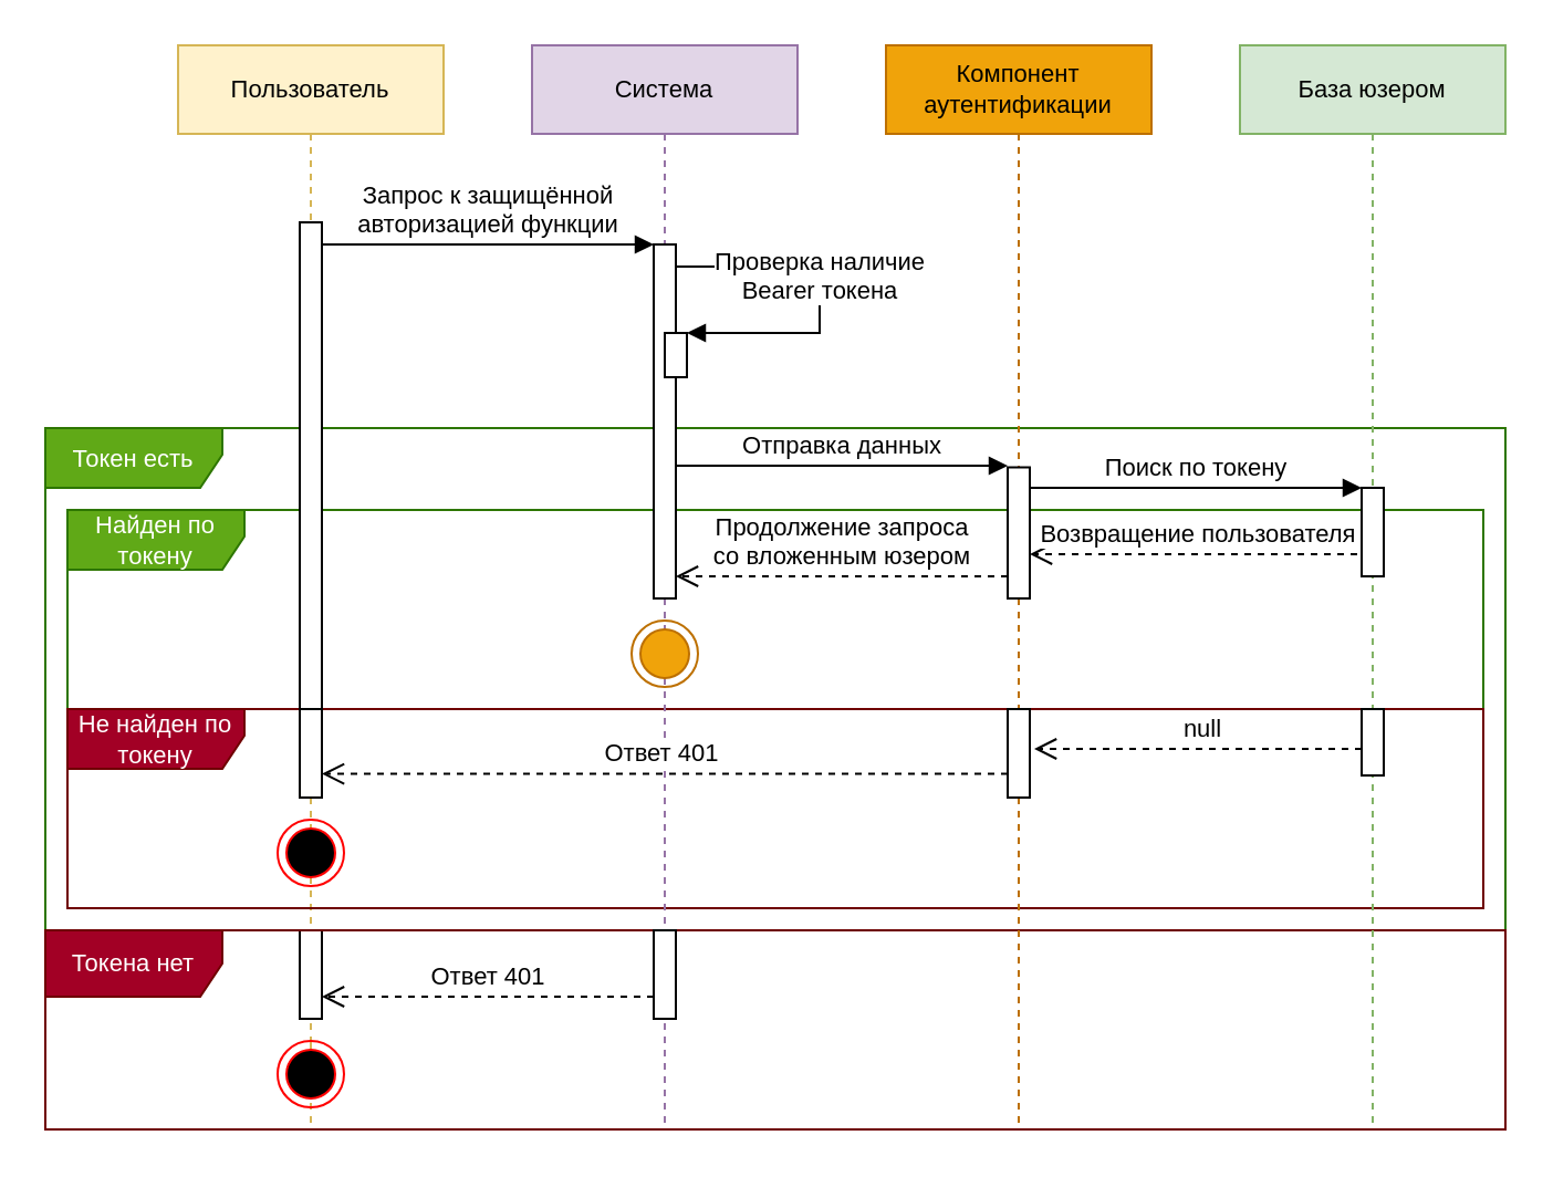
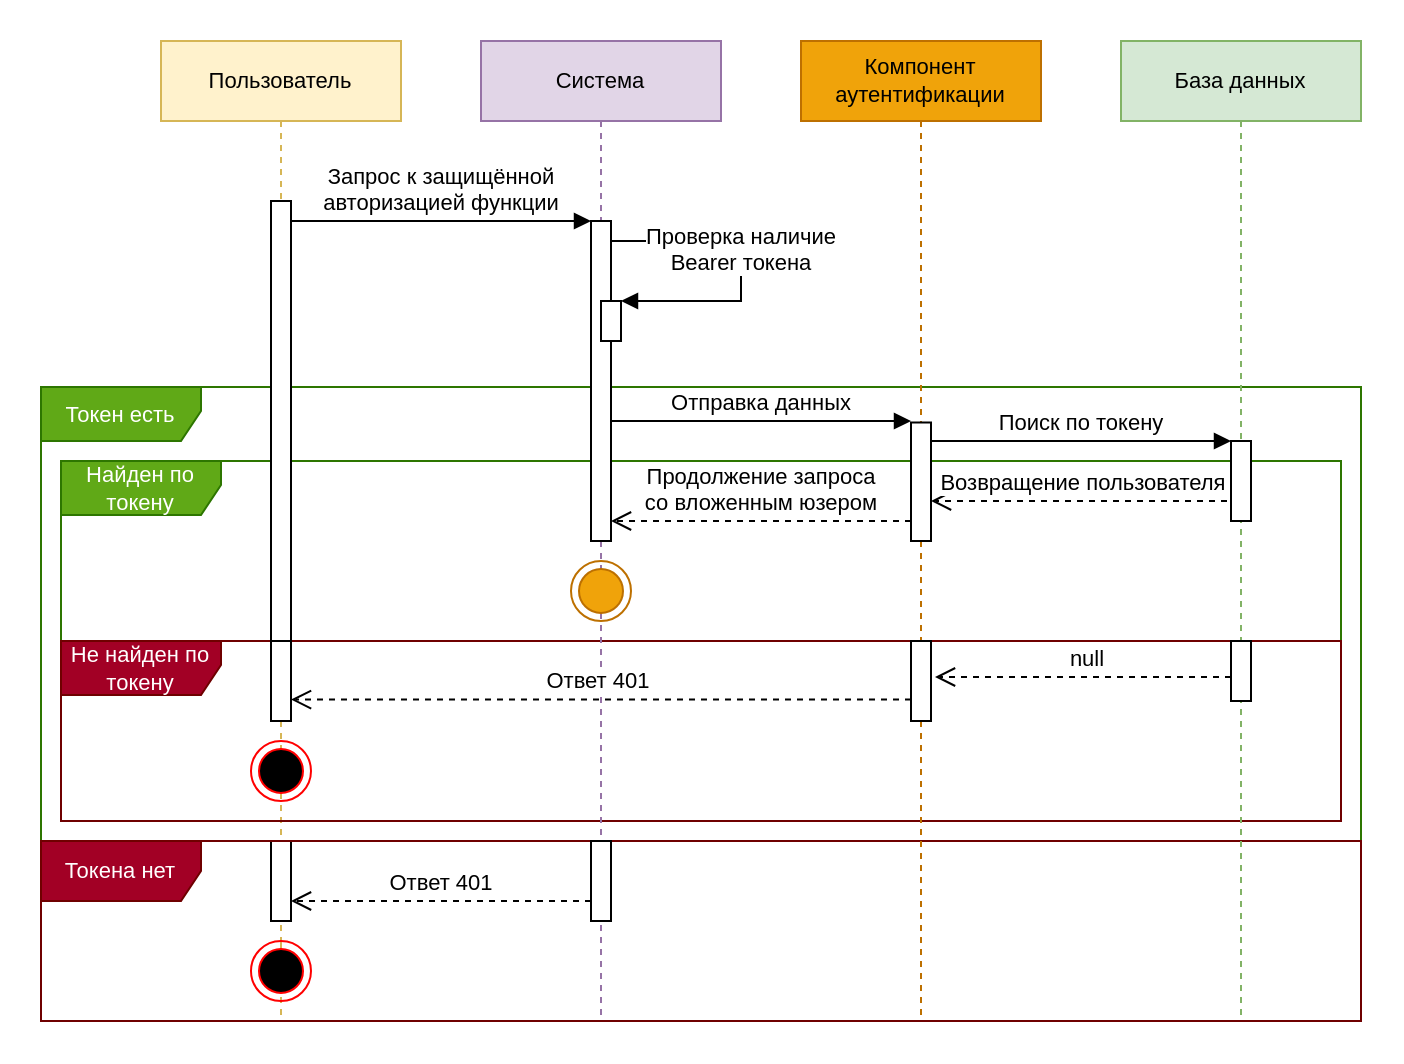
- <mxCell id="20" value="База юзером" style="shape=umlLifeline;perimeter=lifelinePerimeter;whiteSpace=wrap;html=1;container=1;collapsible=0;recursiveResize=0;outlineConnect=0;labelBackgroundColor=none;strokeColor=#82b366;fontFamily=Helvetica;fontSize=11;fillColor=#d5e8d4;" parent="1" vertex="1"><mxGeometry x="560" y="20" width="120" height="490" as="geometry" /></mxCell>
+ <mxCell id="20" value="База данных" style="shape=umlLifeline;perimeter=lifelinePerimeter;whiteSpace=wrap;html=1;container=1;collapsible=0;recursiveResize=0;outlineConnect=0;labelBackgroundColor=none;strokeColor=#82b366;fontFamily=Helvetica;fontSize=11;fillColor=#d5e8d4;" parent="1" vertex="1"><mxGeometry x="560" y="20" width="120" height="490" as="geometry" /></mxCell>
